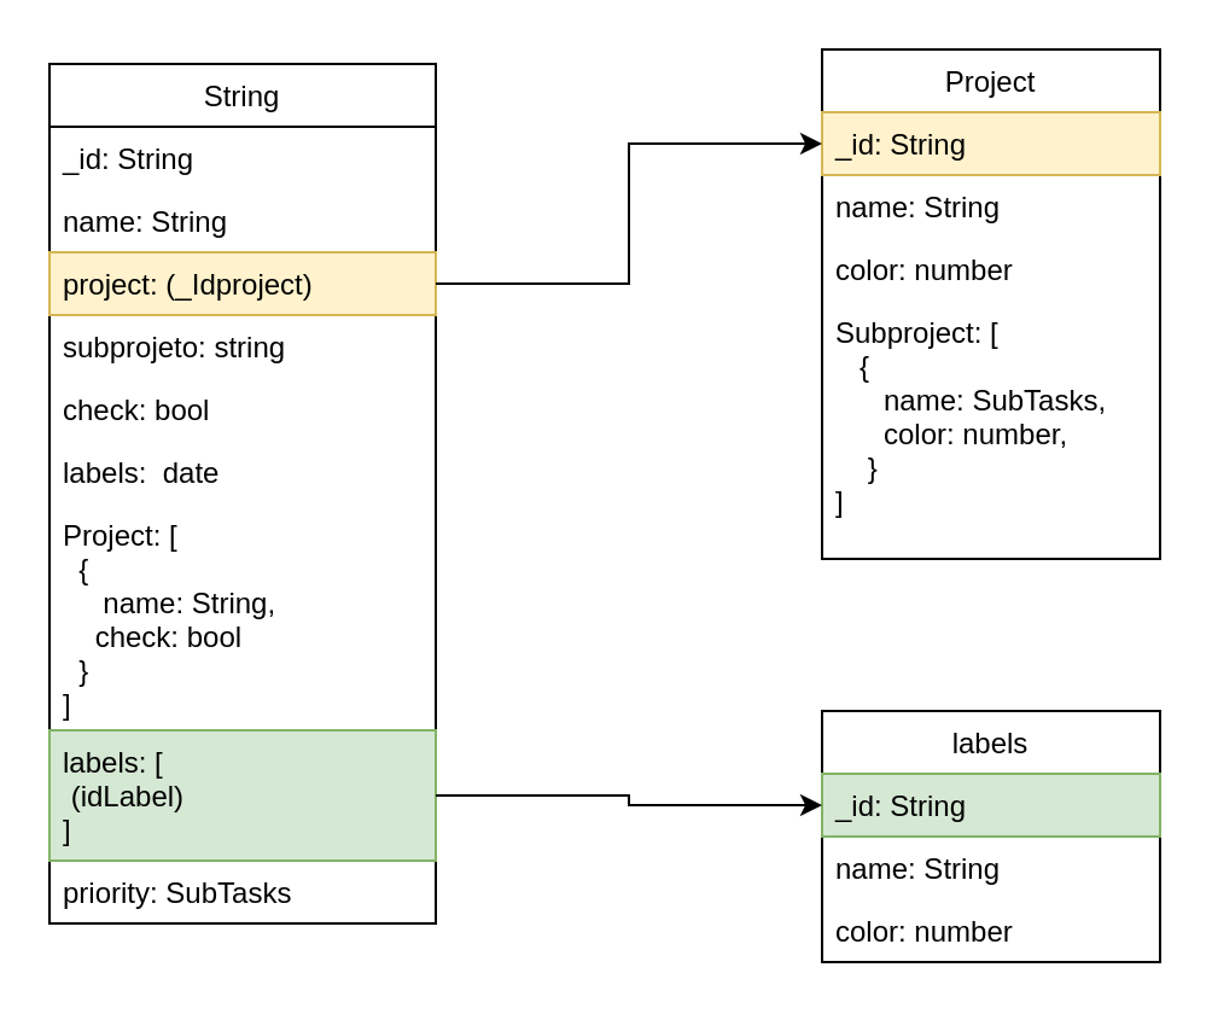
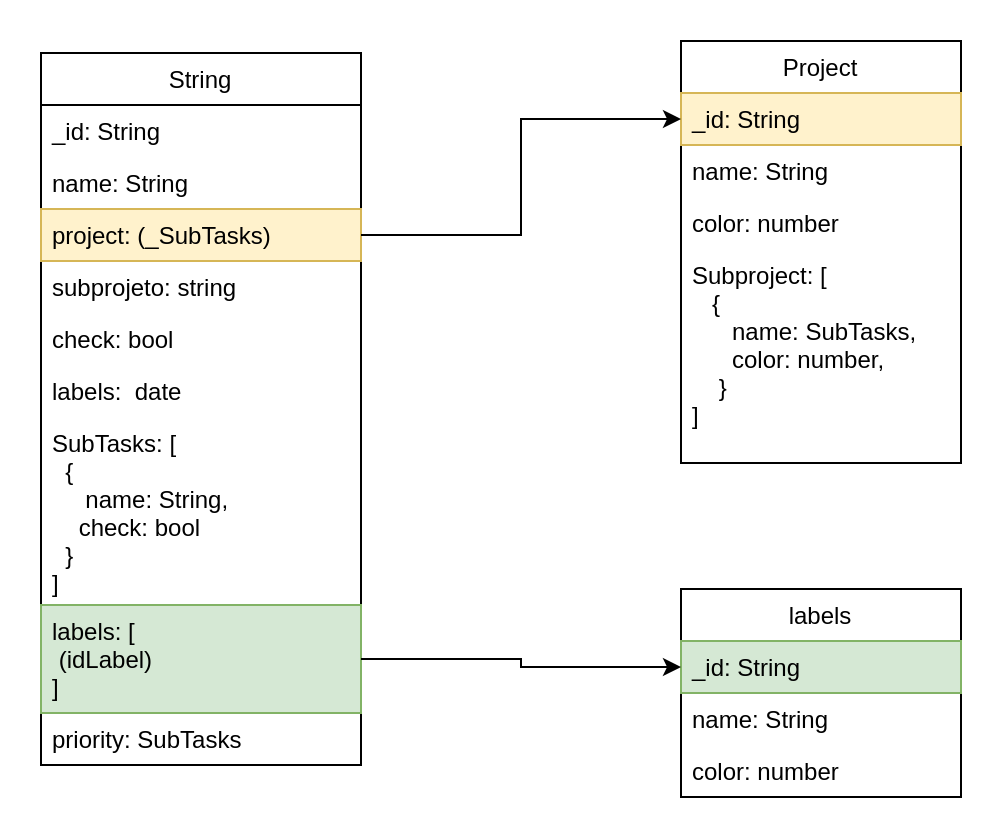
- <mxCell id="5" value="project: (_Idproject)" style="text;strokeColor=#d6b656;fillColor=#fff2cc;align=left;verticalAlign=top;spacingLeft=4;spacingRight=4;overflow=hidden;rotatable=0;points=[[0,0.5],[1,0.5]];portConstraint=eastwest;" vertex="1" parent="2"><mxGeometry y="78" width="160" height="26" as="geometry" /></mxCell>
+ <mxCell id="5" value="project: (_SubTasks)" style="text;strokeColor=#d6b656;fillColor=#fff2cc;align=left;verticalAlign=top;spacingLeft=4;spacingRight=4;overflow=hidden;rotatable=0;points=[[0,0.5],[1,0.5]];portConstraint=eastwest;" vertex="1" parent="2"><mxGeometry y="78" width="160" height="26" as="geometry" /></mxCell>
- <mxCell id="9" value="Project: [&#10;  {&#10;     name: String,&#10;    check: bool&#10;  }&#10;]&#10;" style="text;strokeColor=none;fillColor=none;align=left;verticalAlign=top;spacingLeft=4;spacingRight=4;overflow=hidden;rotatable=0;points=[[0,0.5],[1,0.5]];portConstraint=eastwest;" vertex="1" parent="2"><mxGeometry y="182" width="160" height="94" as="geometry" /></mxCell>
+ <mxCell id="9" value="SubTasks: [&#10;  {&#10;     name: String,&#10;    check: bool&#10;  }&#10;]&#10;" style="text;strokeColor=none;fillColor=none;align=left;verticalAlign=top;spacingLeft=4;spacingRight=4;overflow=hidden;rotatable=0;points=[[0,0.5],[1,0.5]];portConstraint=eastwest;" vertex="1" parent="2"><mxGeometry y="182" width="160" height="94" as="geometry" /></mxCell>
